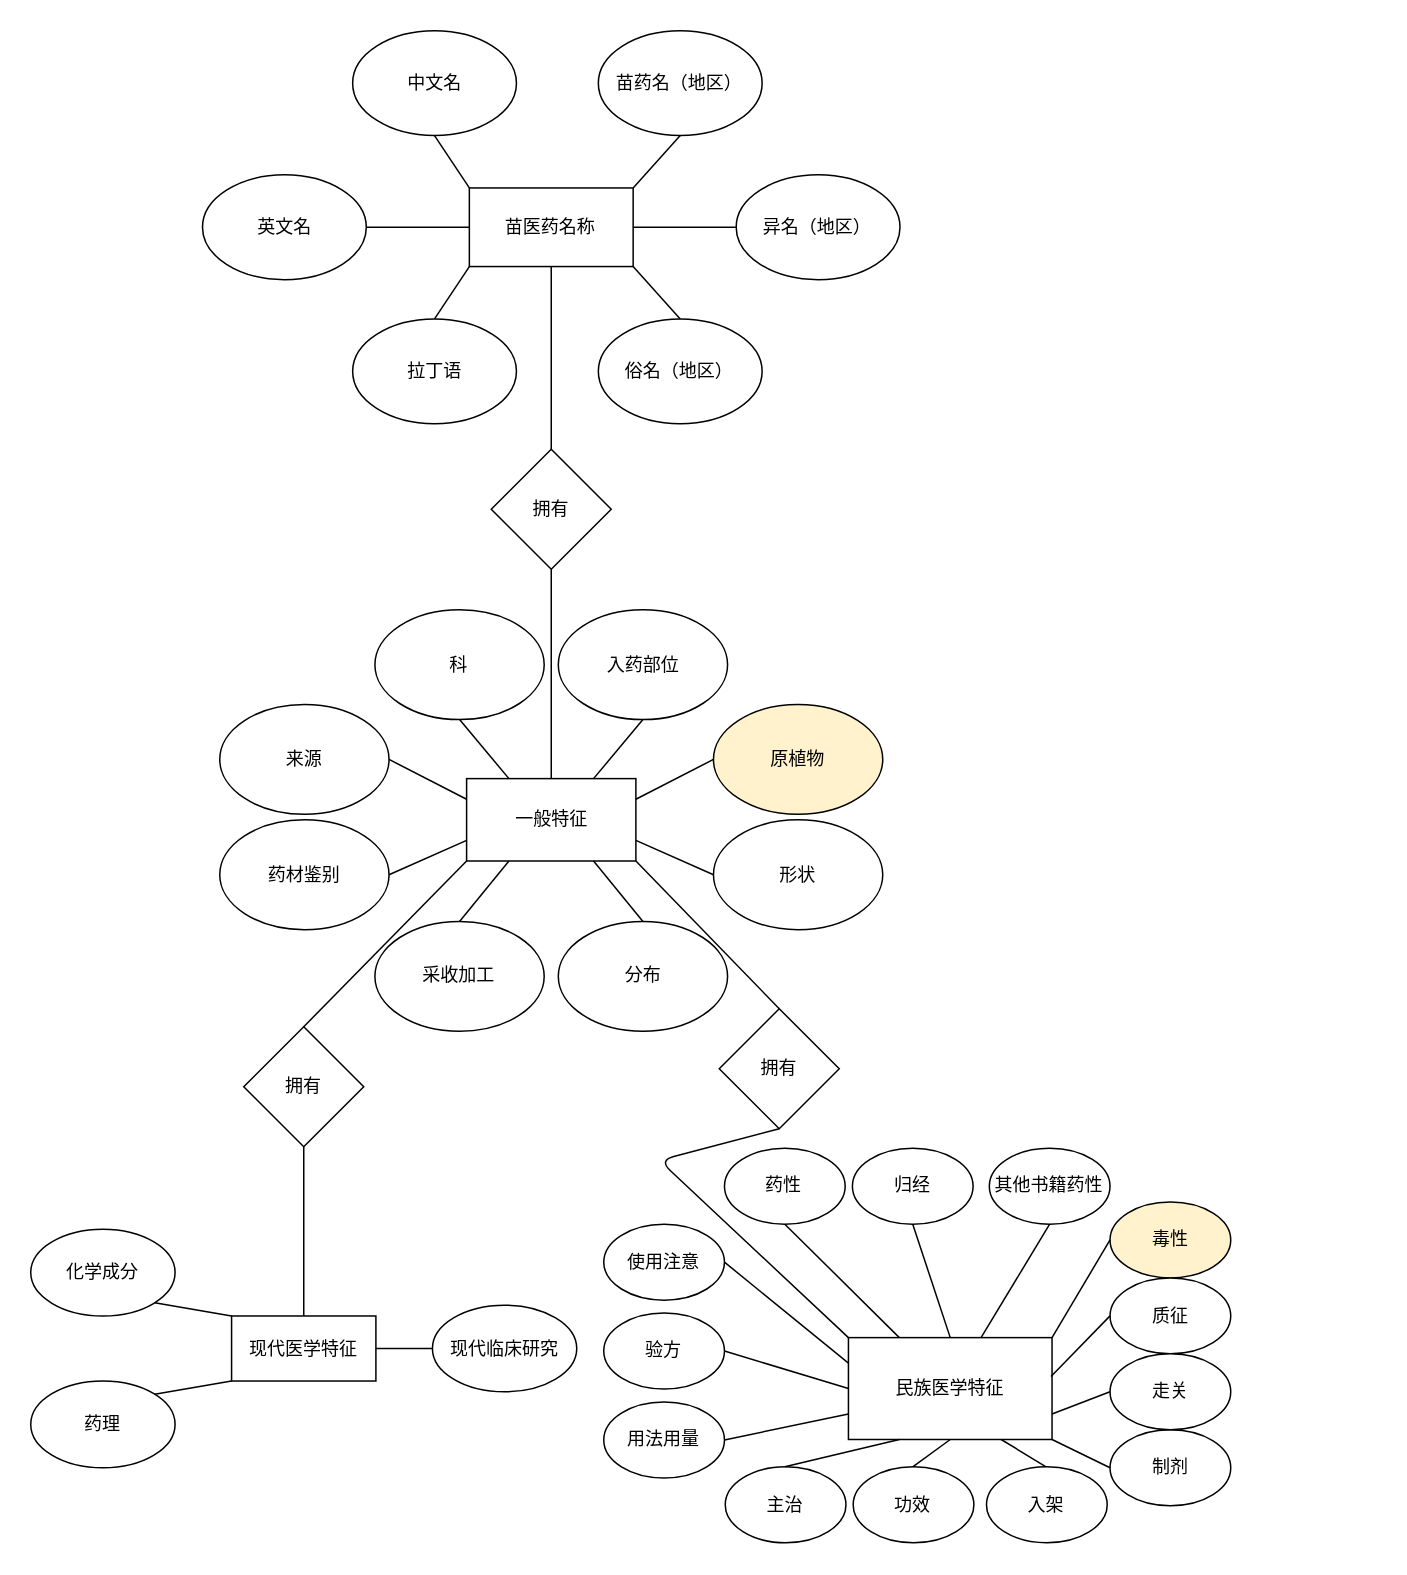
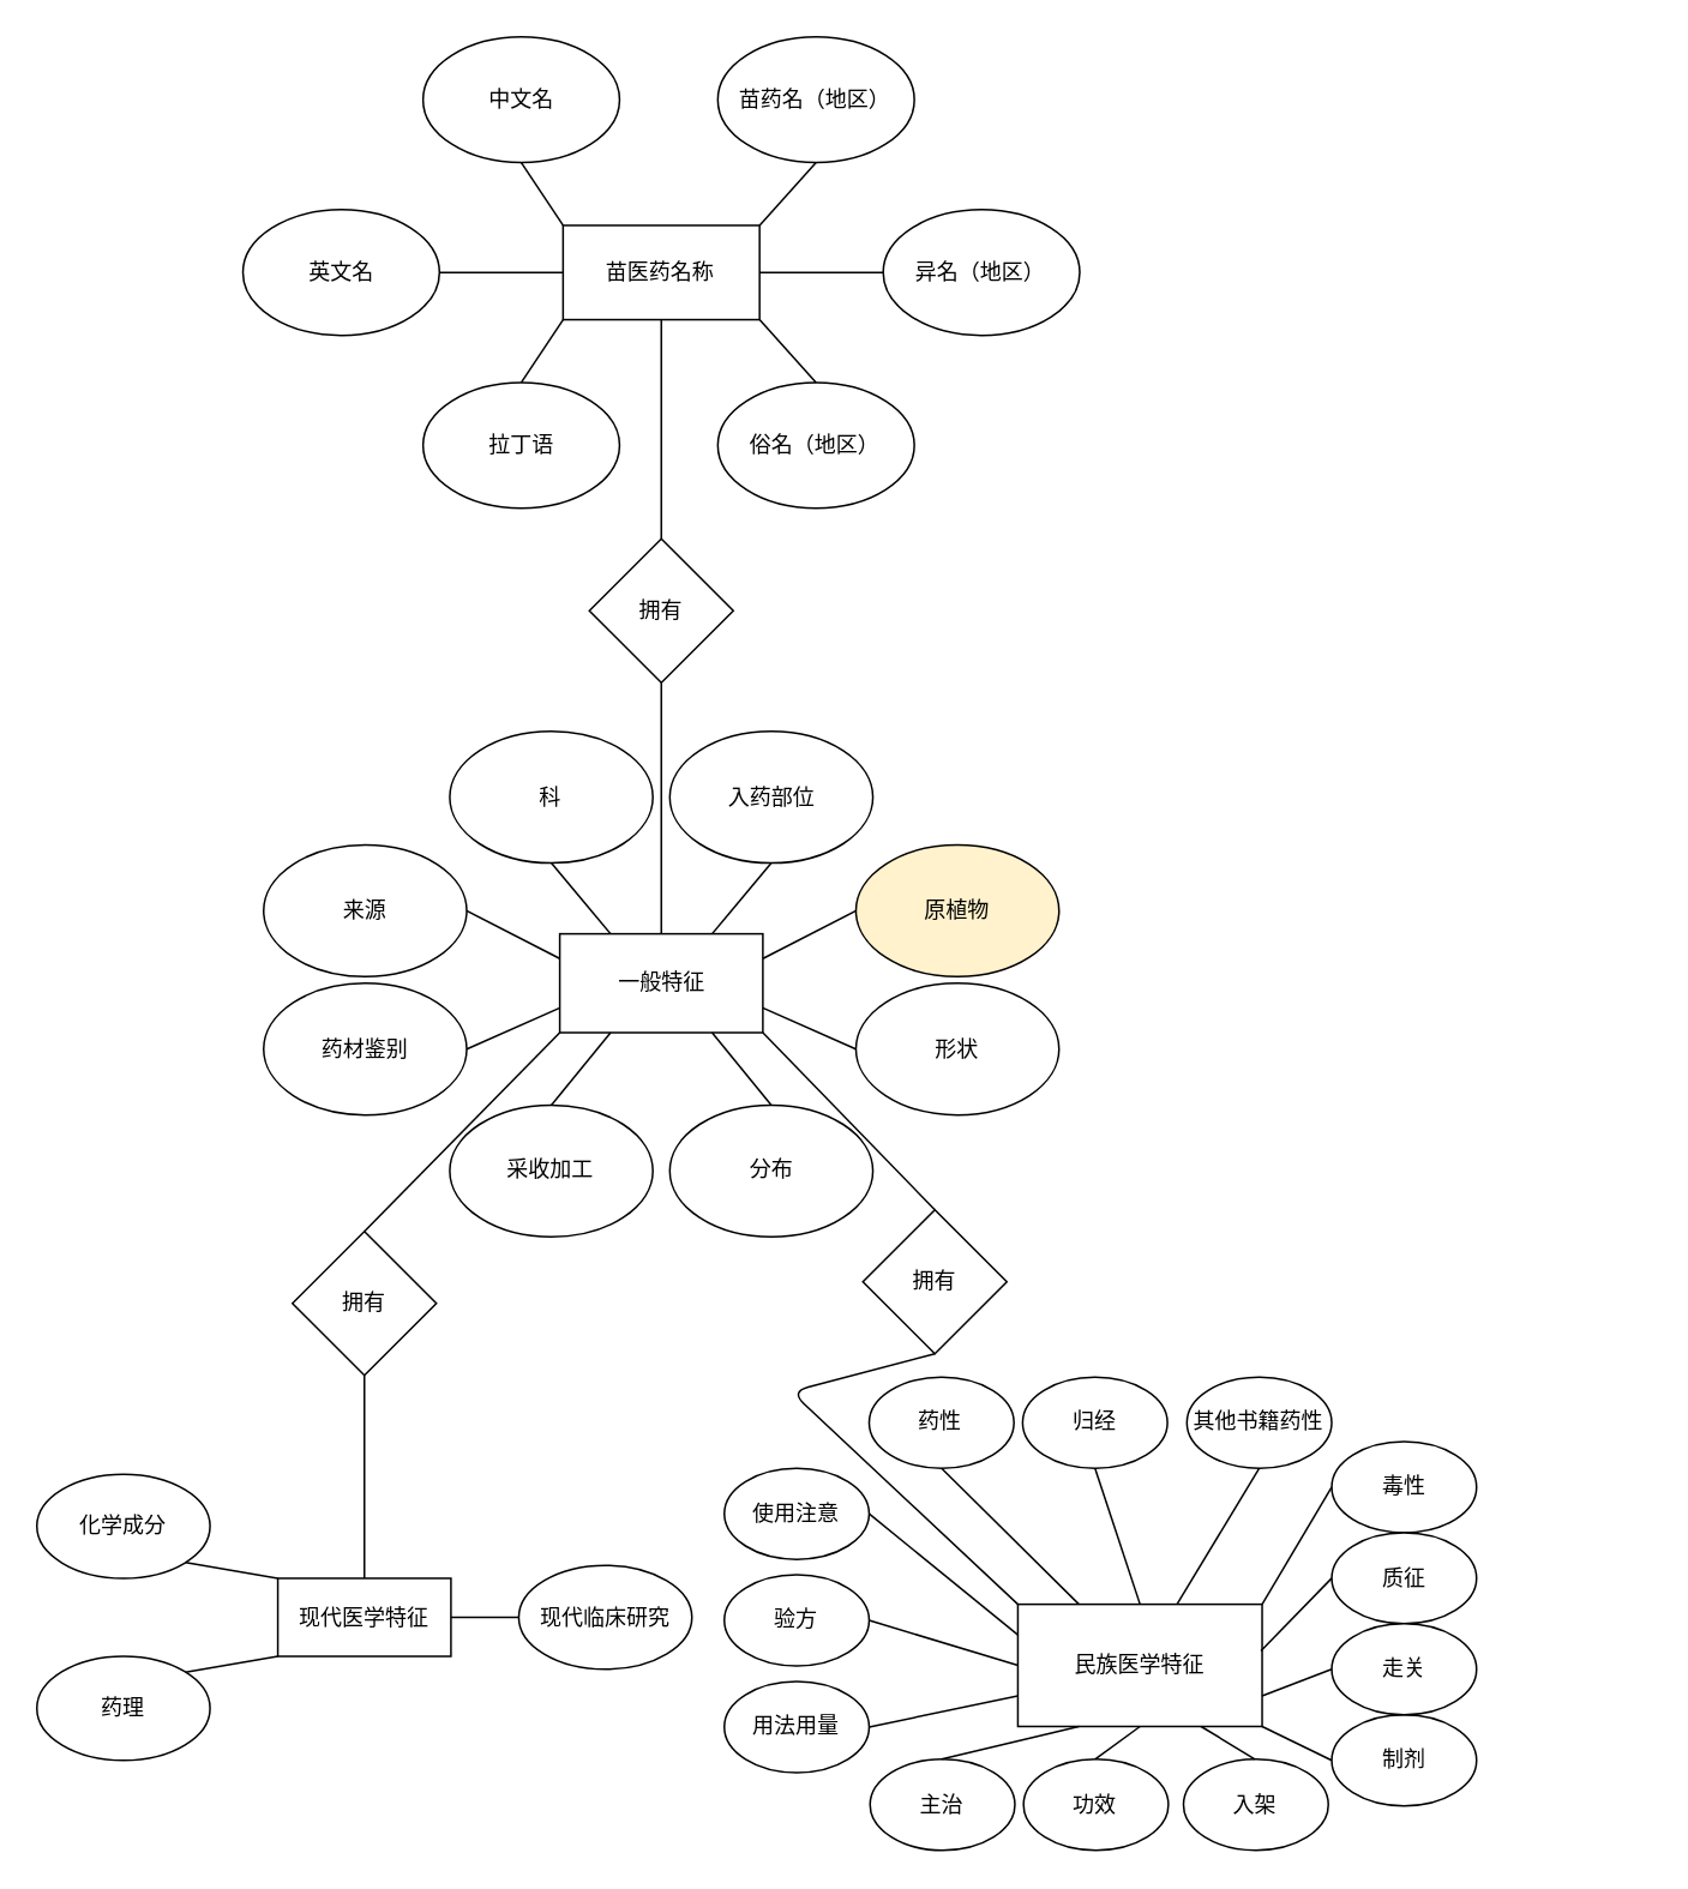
- <mxCell id="59" value="毒性" style="ellipse;whiteSpace=wrap;html=1;fillColor=#fff2cc;" vertex="1" parent="49"><mxGeometry x="241.523" y="60.808" width="80.477" height="50.624" as="geometry" /></mxCell>
+ <mxCell id="59" value="毒性" style="ellipse;whiteSpace=wrap;html=1;" vertex="1" parent="49"><mxGeometry x="241.523" y="60.808" width="80.477" height="50.624" as="geometry" /></mxCell>
